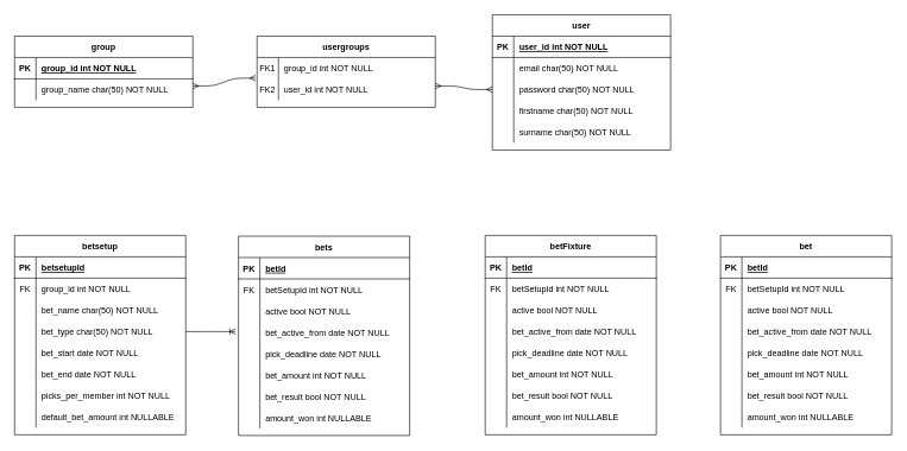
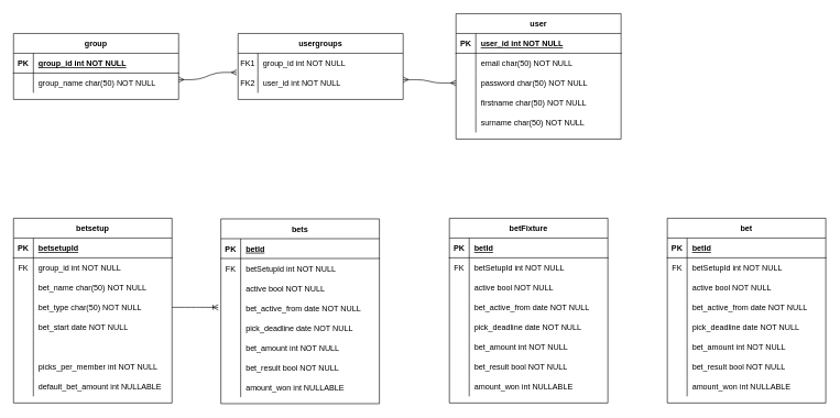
- <mxCell id="75" value="bet_end date NOT NULL" style="shape=partialRectangle;connectable=0;fillColor=none;top=0;left=0;bottom=0;right=0;align=left;spacingLeft=6;overflow=hidden;" vertex="1" parent="73"><mxGeometry x="30" width="210" height="30" as="geometry" /></mxCell>
